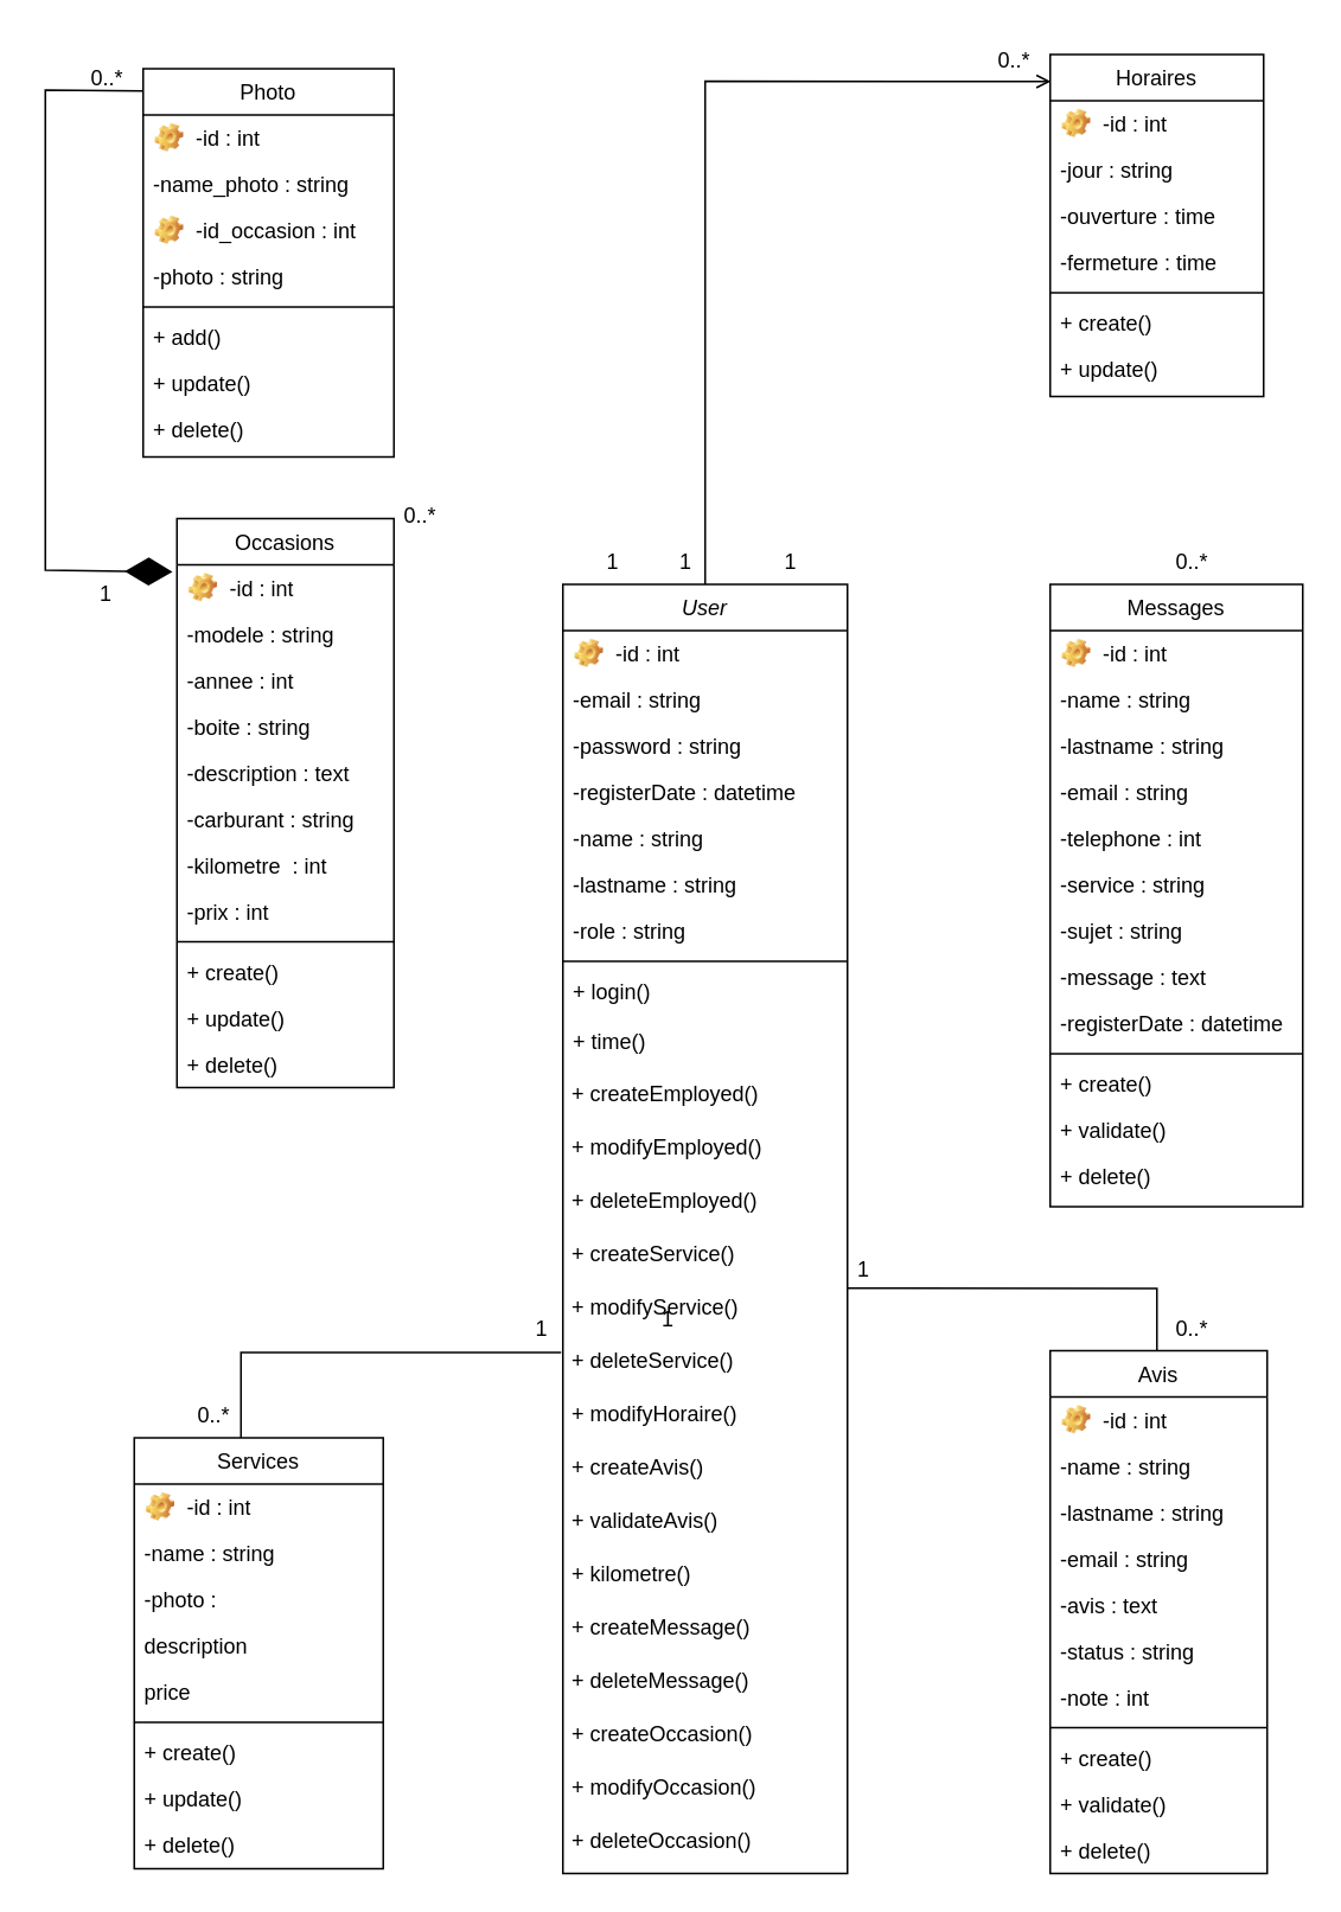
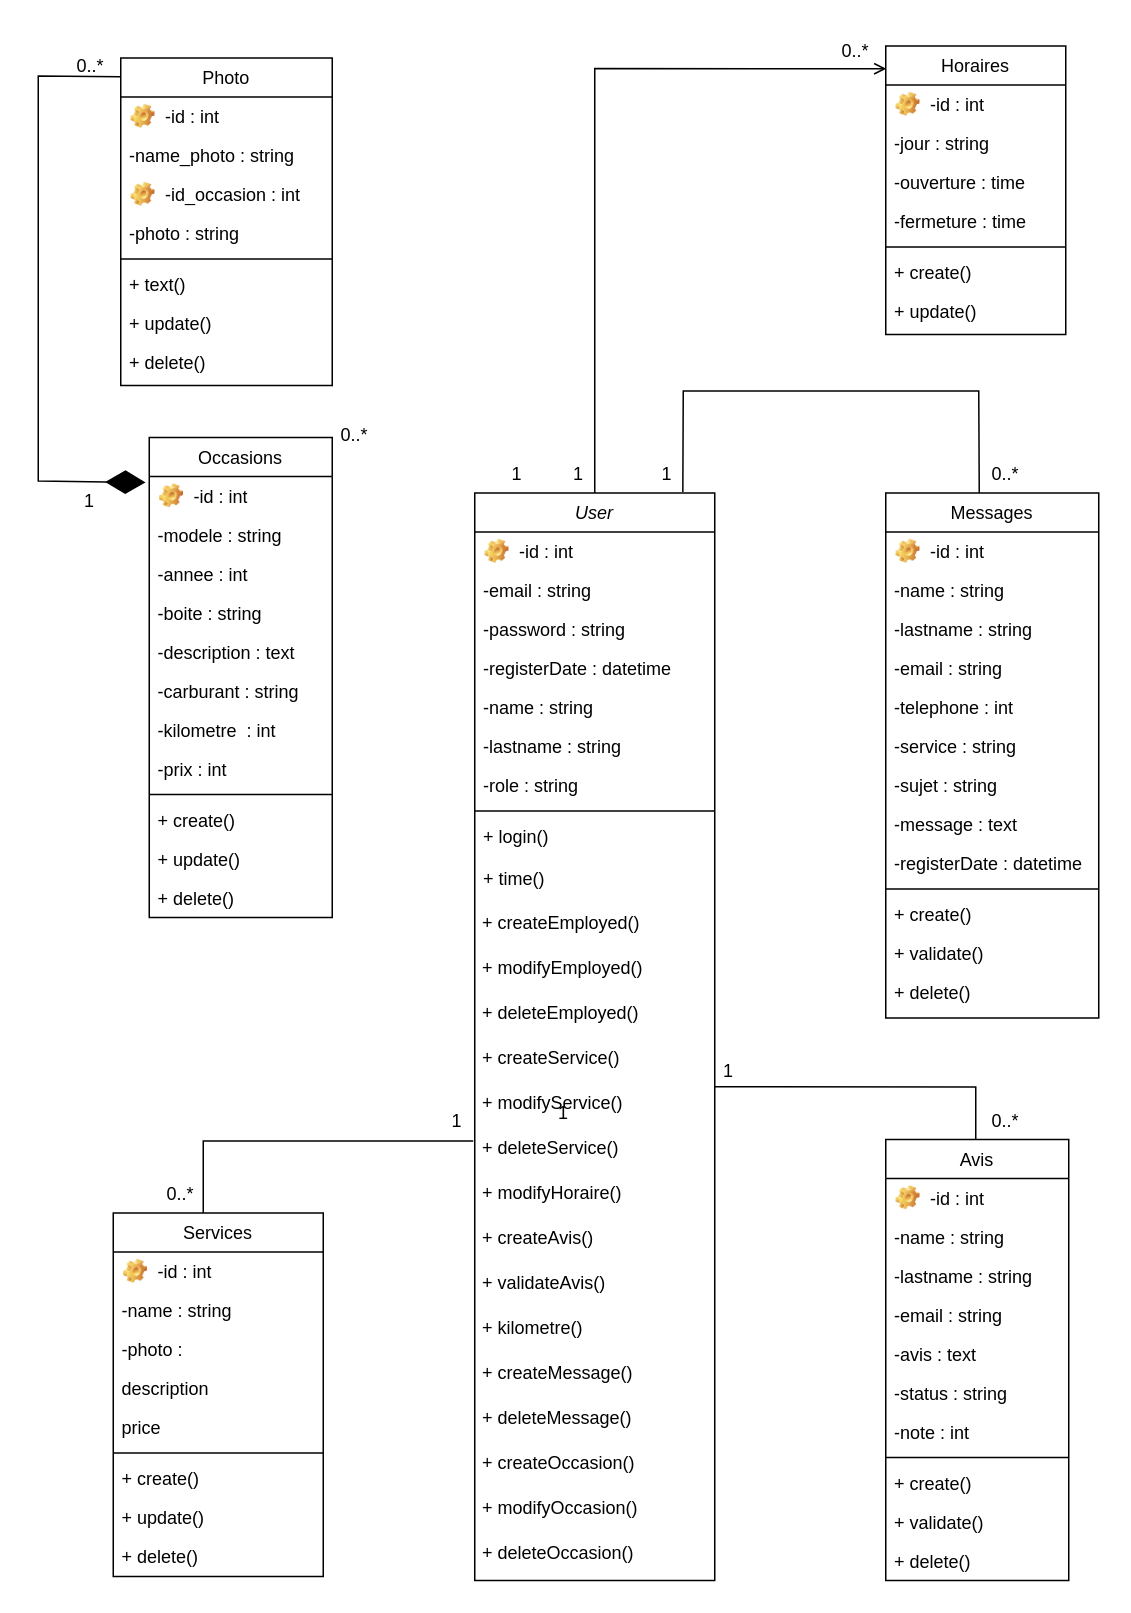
- <mxCell id="91" value="+ add()" style="text;align=left;verticalAlign=top;spacingLeft=4;spacingRight=4;overflow=hidden;rotatable=0;points=[[0,0.5],[1,0.5]];portConstraint=eastwest;" parent="85" vertex="1"><mxGeometry y="138" width="141" height="26" as="geometry" /></mxCell>
+ <mxCell id="91" value="+ text()" style="text;align=left;verticalAlign=top;spacingLeft=4;spacingRight=4;overflow=hidden;rotatable=0;points=[[0,0.5],[1,0.5]];portConstraint=eastwest;" parent="85" vertex="1"><mxGeometry y="138" width="141" height="26" as="geometry" /></mxCell>
+ <mxCell id="98" value="" style="endArrow=none;html=1;rounded=0;entryX=0.439;entryY=0;entryDx=0;entryDy=0;exitX=0.867;exitY=-0.001;exitDx=0;exitDy=0;entryPerimeter=0;exitPerimeter=0;" edge="1" parent="1" source="2" target="48"><mxGeometry width="50" height="50" relative="1" as="geometry"><mxPoint x="340" y="370" as="sourcePoint" /><mxPoint x="390" y="320" as="targetPoint" /><Array as="points"><mxPoint x="450" y="260" /><mxPoint x="647" y="260" /></Array></mxGeometry></mxCell>
